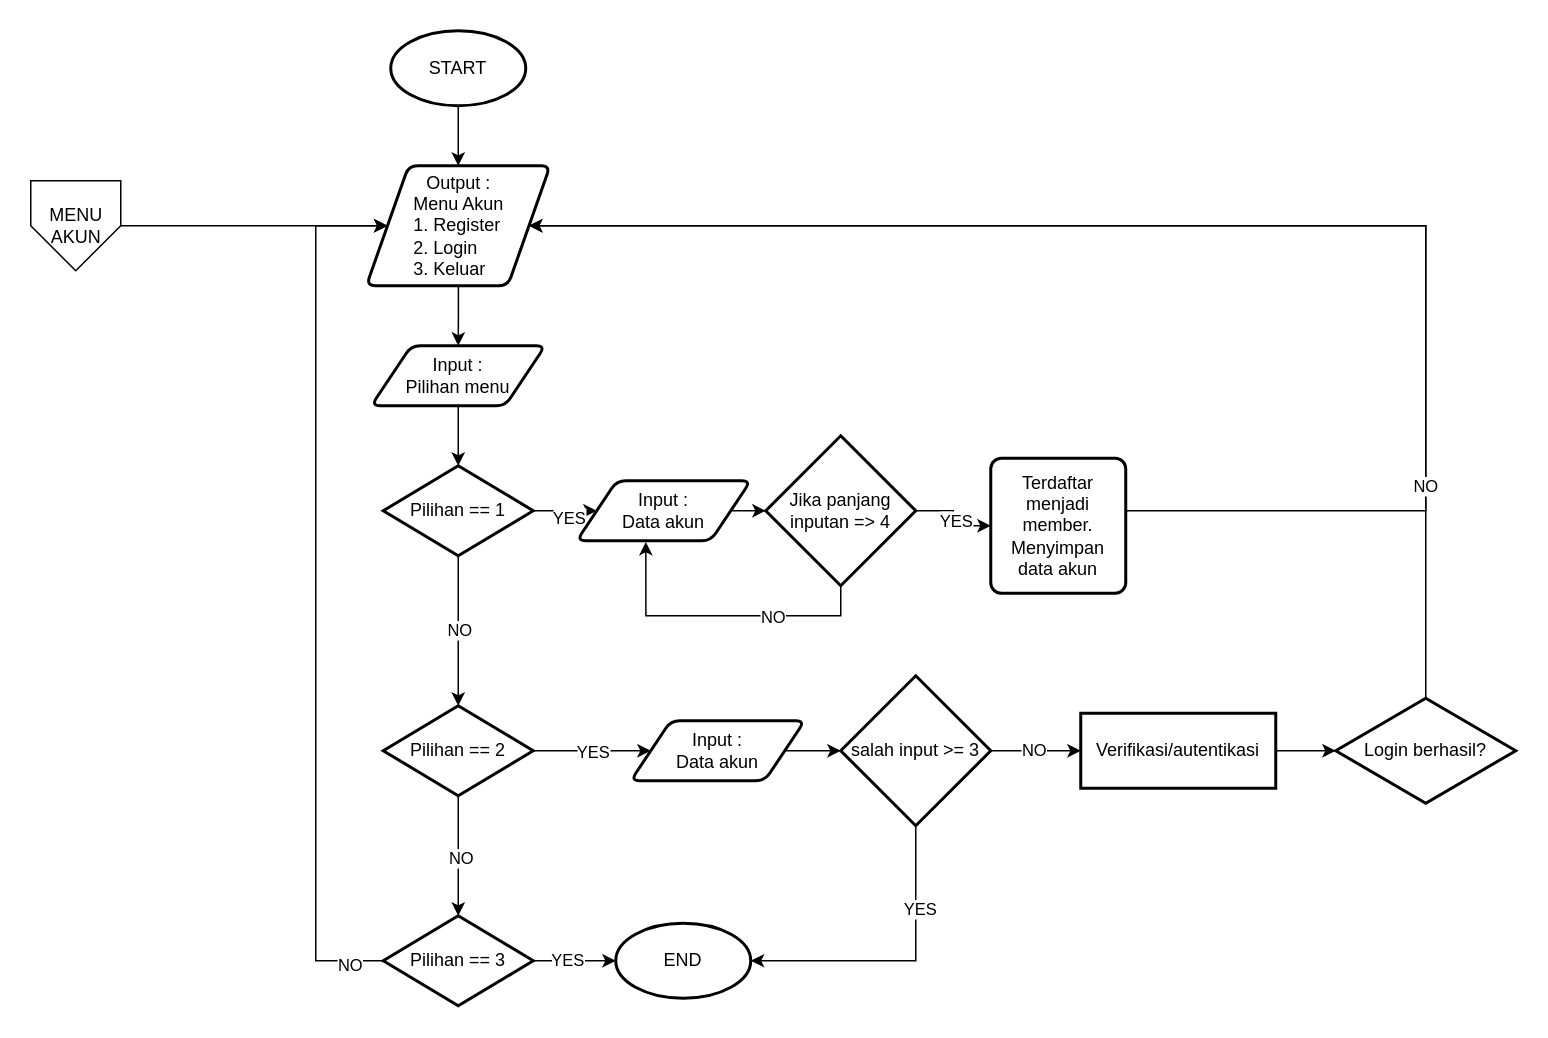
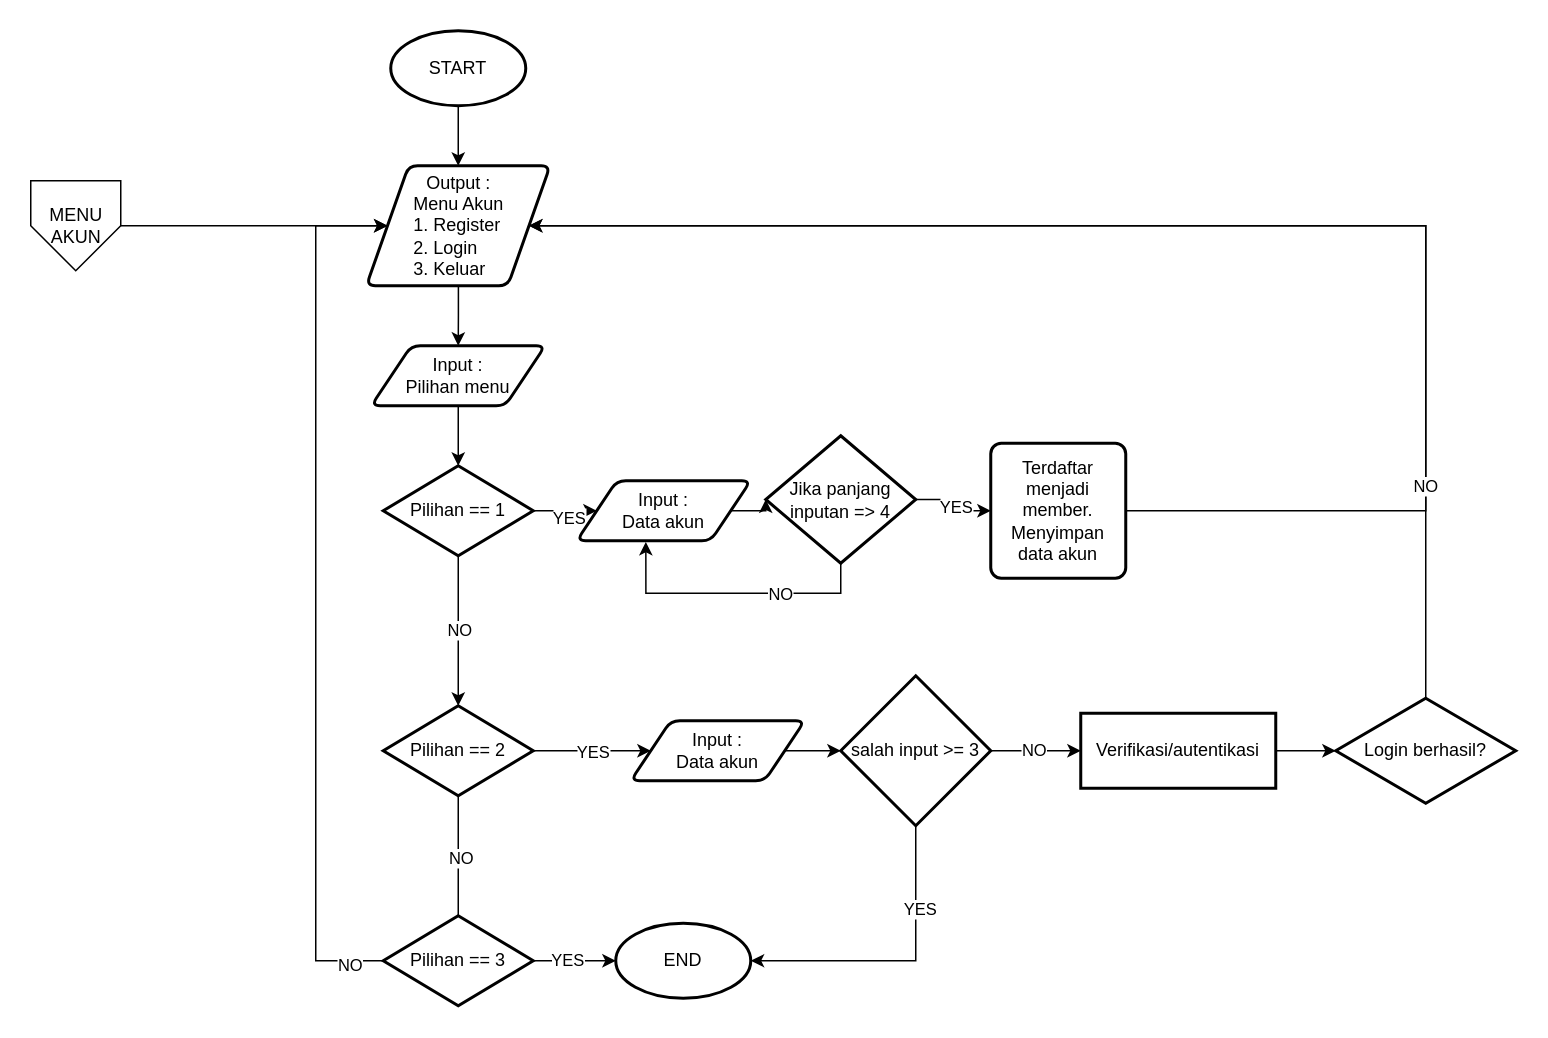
- <mxCell id="40" value="Jika panjang&lt;br&gt;inputan =&amp;gt; 4" style="strokeWidth=2;html=1;shape=mxgraph.flowchart.decision;whiteSpace=wrap;" parent="1" vertex="1"><mxGeometry x="510" y="290" width="100" height="100" as="geometry" /></mxCell>
+ <mxCell id="40" value="Jika panjang&lt;br&gt;inputan =&amp;gt; 4" style="strokeWidth=2;html=1;shape=mxgraph.flowchart.decision;whiteSpace=wrap;" parent="1" vertex="1"><mxGeometry x="510" y="290" width="100" height="85" as="geometry" /></mxCell>
- <mxCell id="25" value="Terdaftar menjadi member.&lt;br&gt;Menyimpan&lt;br&gt;data akun" style="rounded=1;whiteSpace=wrap;html=1;absoluteArcSize=1;arcSize=14;strokeWidth=2;" parent="1" vertex="1"><mxGeometry x="660" y="305" width="90" height="90" as="geometry" /></mxCell>
+ <mxCell id="25" value="Terdaftar menjadi member.&lt;br&gt;Menyimpan&lt;br&gt;data akun" style="rounded=1;whiteSpace=wrap;html=1;absoluteArcSize=1;arcSize=14;strokeWidth=2;" parent="1" vertex="1"><mxGeometry x="660" y="295" width="90" height="90" as="geometry" /></mxCell>
- <mxCell id="19" style="edgeStyle=orthogonalEdgeStyle;rounded=0;orthogonalLoop=1;jettySize=auto;html=1;entryX=0.5;entryY=0;entryDx=0;entryDy=0;entryPerimeter=0;" parent="1" source="13" target="16" edge="1"><mxGeometry relative="1" as="geometry" /></mxCell>
+ <mxCell id="19" style="edgeStyle=orthogonalEdgeStyle;rounded=0;orthogonalLoop=1;jettySize=auto;html=1;entryX=0.5;entryY=0;entryDx=0;entryDy=0;entryPerimeter=0;endArrow=none;" parent="1" source="13" target="16" edge="1"><mxGeometry relative="1" as="geometry" /></mxCell>
